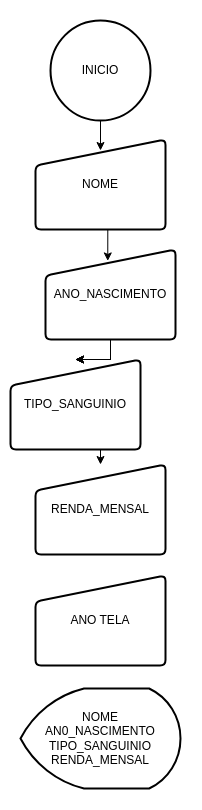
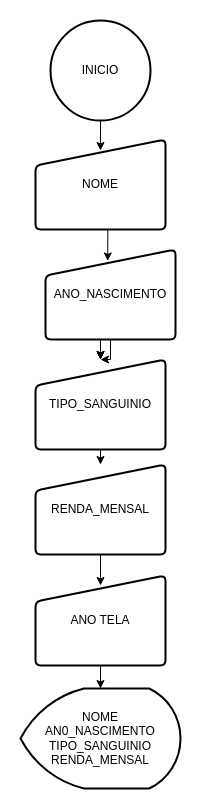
- <mxCell id="11" value="&lt;font style=&quot;vertical-align: inherit;&quot;&gt;&lt;font style=&quot;vertical-align: inherit;&quot;&gt;&lt;font style=&quot;vertical-align: inherit;&quot;&gt;&lt;font style=&quot;vertical-align: inherit;&quot;&gt;TIPO_SANGUINIO&lt;/font&gt;&lt;/font&gt;&lt;/font&gt;&lt;/font&gt;" style="html=1;strokeWidth=2;shape=manualInput;whiteSpace=wrap;rounded=1;size=26;arcSize=11;" parent="1" vertex="1"><mxGeometry x="10" y="359" width="130" height="90" as="geometry" /></mxCell>
+ <mxCell id="11" value="&lt;font style=&quot;vertical-align: inherit;&quot;&gt;&lt;font style=&quot;vertical-align: inherit;&quot;&gt;&lt;font style=&quot;vertical-align: inherit;&quot;&gt;&lt;font style=&quot;vertical-align: inherit;&quot;&gt;TIPO_SANGUINIO&lt;/font&gt;&lt;/font&gt;&lt;/font&gt;&lt;/font&gt;" style="html=1;strokeWidth=2;shape=manualInput;whiteSpace=wrap;rounded=1;size=26;arcSize=11;" parent="1" vertex="1"><mxGeometry x="35" y="359" width="130" height="90" as="geometry" /></mxCell>
+ <mxCell id="17" style="edgeStyle=orthogonalEdgeStyle;rounded=0;orthogonalLoop=1;jettySize=auto;html=1;exitX=0.5;exitY=1;exitDx=0;exitDy=0;entryX=0.5;entryY=0.111;entryDx=0;entryDy=0;entryPerimeter=0;" parent="1" source="12" target="16" edge="1"><mxGeometry relative="1" as="geometry" /></mxCell>
+ <mxCell id="15" style="edgeStyle=orthogonalEdgeStyle;rounded=0;orthogonalLoop=1;jettySize=auto;html=1;exitX=0.5;exitY=1;exitDx=0;exitDy=0;" parent="1" source="16" target="14" edge="1"><mxGeometry relative="1" as="geometry" /></mxCell>
